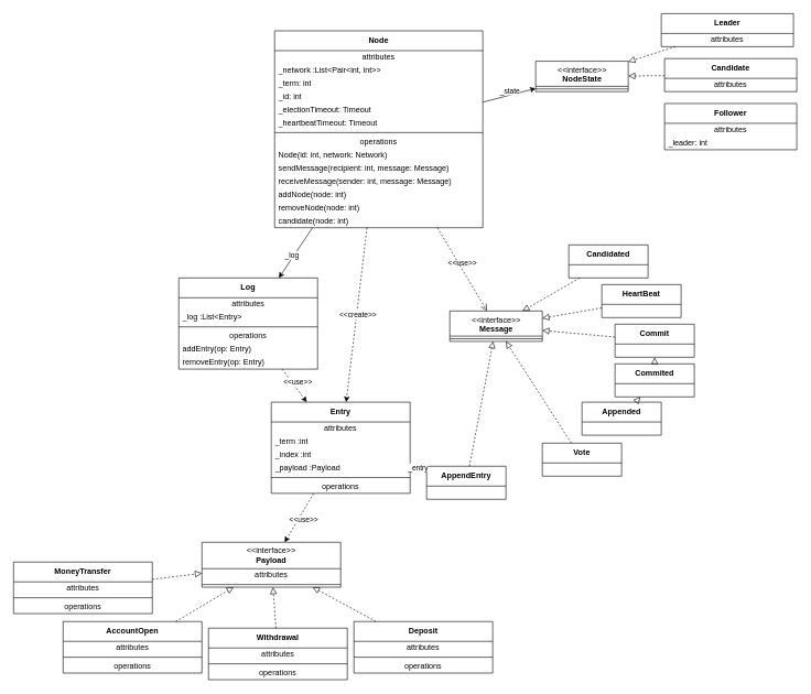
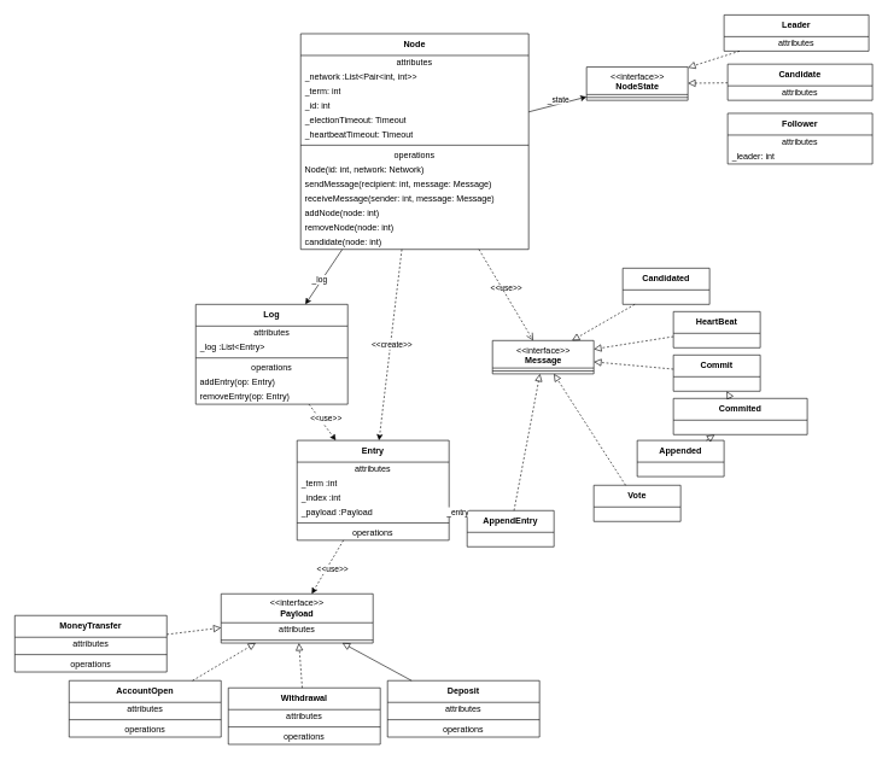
- <mxCell id="54" value="&lt;b&gt;HeartBeat&lt;/b&gt;" style="swimlane;fontStyle=0;align=center;verticalAlign=middle;childLayout=stackLayout;horizontal=1;startSize=30;horizontalStack=0;resizeParent=1;resizeParentMax=0;resizeLast=0;collapsible=0;marginBottom=0;html=1;whiteSpace=wrap;" parent="1" vertex="1"><mxGeometry x="910" y="430" width="120" height="50" as="geometry" /></mxCell>
+ <mxCell id="54" value="&lt;b&gt;HeartBeat&lt;/b&gt;" style="swimlane;fontStyle=0;align=center;verticalAlign=middle;childLayout=stackLayout;horizontal=1;startSize=30;horizontalStack=0;resizeParent=1;resizeParentMax=0;resizeLast=0;collapsible=0;marginBottom=0;html=1;whiteSpace=wrap;" parent="1" vertex="1"><mxGeometry x="930" y="430" width="120" height="50" as="geometry" /></mxCell>
- <mxCell id="53" value="&lt;b&gt;Commited&lt;/b&gt;" style="swimlane;fontStyle=0;align=center;verticalAlign=middle;childLayout=stackLayout;horizontal=1;startSize=30;horizontalStack=0;resizeParent=1;resizeParentMax=0;resizeLast=0;collapsible=0;marginBottom=0;html=1;whiteSpace=wrap;" parent="1" vertex="1"><mxGeometry x="930" y="550" width="120" height="50" as="geometry" /></mxCell>
+ <mxCell id="53" value="&lt;b&gt;Commited&lt;/b&gt;" style="swimlane;fontStyle=0;align=center;verticalAlign=middle;childLayout=stackLayout;horizontal=1;startSize=30;horizontalStack=0;resizeParent=1;resizeParentMax=0;resizeLast=0;collapsible=0;marginBottom=0;html=1;whiteSpace=wrap;" parent="1" vertex="1"><mxGeometry x="930" y="550" width="185" height="50" as="geometry" /></mxCell>
- <mxCell id="86" value="" style="endArrow=block;startArrow=none;endFill=0;startFill=0;endSize=8;html=1;verticalAlign=bottom;labelBackgroundColor=none;dashed=1;" parent="1" source="70" target="67" edge="1"><mxGeometry width="160" relative="1" as="geometry"><mxPoint x="715" y="708" as="sourcePoint" /><mxPoint x="715" y="544" as="targetPoint" /></mxGeometry></mxCell>
+ <mxCell id="86" value="" style="endArrow=block;startArrow=none;endFill=0;startFill=0;endSize=8;html=1;verticalAlign=bottom;labelBackgroundColor=none;dashed=0;" parent="1" source="70" target="67" edge="1"><mxGeometry width="160" relative="1" as="geometry"><mxPoint x="715" y="708" as="sourcePoint" /><mxPoint x="715" y="544" as="targetPoint" /></mxGeometry></mxCell>
